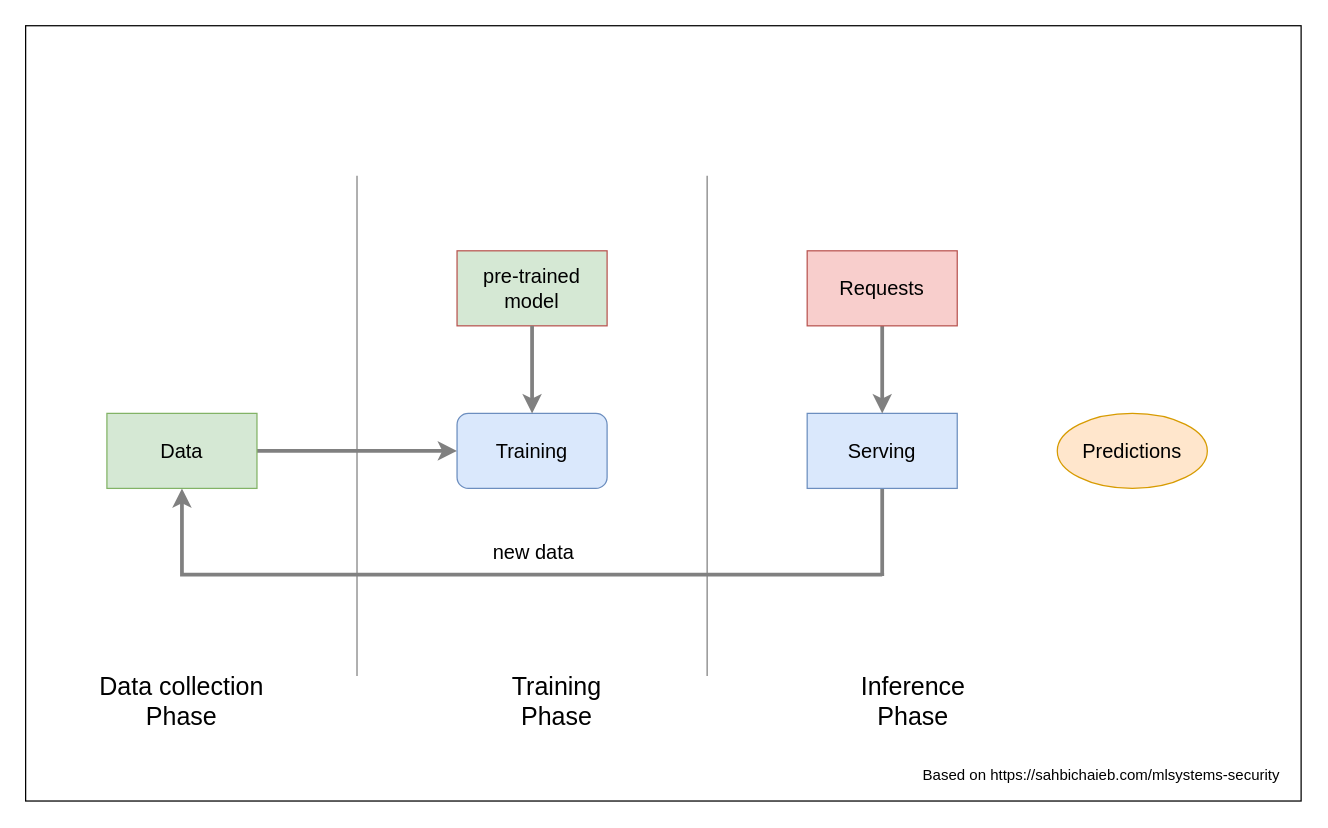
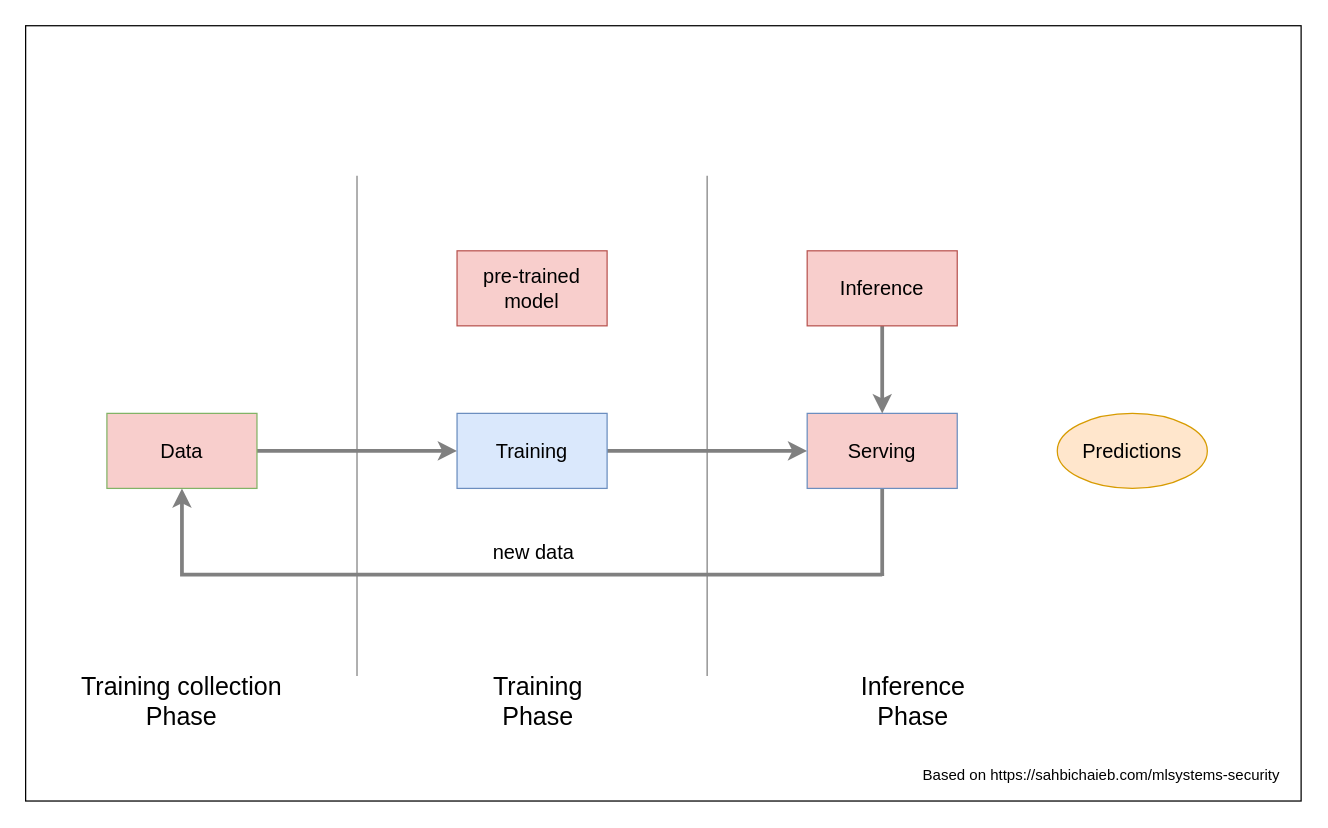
- <mxCell id="16" value="&lt;font style=&quot;font-size: 16px;&quot;&gt;pre-trained&lt;br&gt;model&lt;br&gt;&lt;/font&gt;" style="rounded=0;whiteSpace=wrap;html=1;fillColor=#d5e8d4;strokeColor=#b85450;" parent="1" vertex="1"><mxGeometry x="365" y="200" width="120" height="60" as="geometry" /></mxCell>
+ <mxCell id="16" value="&lt;font style=&quot;font-size: 16px;&quot;&gt;pre-trained&lt;br&gt;model&lt;br&gt;&lt;/font&gt;" style="rounded=0;whiteSpace=wrap;html=1;fillColor=#f8cecc;strokeColor=#b85450;" parent="1" vertex="1"><mxGeometry x="365" y="200" width="120" height="60" as="geometry" /></mxCell>
- <mxCell id="15" value="&lt;font style=&quot;font-size: 16px;&quot;&gt;Requests&lt;/font&gt;" style="rounded=0;whiteSpace=wrap;html=1;fillColor=#f8cecc;strokeColor=#b85450;" parent="1" vertex="1"><mxGeometry x="645" y="200" width="120" height="60" as="geometry" /></mxCell>
+ <mxCell id="15" value="&lt;font style=&quot;font-size: 16px;&quot;&gt;Inference&lt;/font&gt;" style="rounded=0;whiteSpace=wrap;html=1;fillColor=#f8cecc;strokeColor=#b85450;" parent="1" vertex="1"><mxGeometry x="645" y="200" width="120" height="60" as="geometry" /></mxCell>
- <mxCell id="17" style="edgeStyle=orthogonalEdgeStyle;rounded=0;jumpStyle=none;orthogonalLoop=1;jettySize=auto;html=1;entryX=0.5;entryY=0;entryDx=0;entryDy=0;shadow=0;fontSize=16;fontColor=#FF0000;endArrow=classic;endFill=1;strokeColor=#808080;elbow=vertical;strokeWidth=3;exitX=0.5;exitY=1;exitDx=0;exitDy=0;" parent="1" source="16" target="10" edge="1"><mxGeometry relative="1" as="geometry"><mxPoint x="135" y="370" as="sourcePoint" /><mxPoint x="375" y="370" as="targetPoint" /></mxGeometry></mxCell>
- <mxCell id="3" value="&lt;font style=&quot;font-size: 16px;&quot;&gt;Data&lt;/font&gt;" style="rounded=0;whiteSpace=wrap;html=1;fillColor=#d5e8d4;strokeColor=#82b366;" parent="1" vertex="1"><mxGeometry x="85" y="330" width="120" height="60" as="geometry" /></mxCell>
+ <mxCell id="3" value="&lt;font style=&quot;font-size: 16px;&quot;&gt;Data&lt;/font&gt;" style="rounded=0;whiteSpace=wrap;html=1;fillColor=#f8cecc;strokeColor=#82b366;" parent="1" vertex="1"><mxGeometry x="85" y="330" width="120" height="60" as="geometry" /></mxCell>
- <mxCell id="10" value="&lt;font style=&quot;font-size: 16px;&quot;&gt;Training&lt;/font&gt;" style="whiteSpace=wrap;html=1;fillColor=#dae8fc;strokeColor=#6c8ebf;rounded=1;" parent="1" vertex="1"><mxGeometry x="365" y="330" width="120" height="60" as="geometry" /></mxCell>
+ <mxCell id="10" value="&lt;font style=&quot;font-size: 16px;&quot;&gt;Training&lt;/font&gt;" style="rounded=0;whiteSpace=wrap;html=1;fillColor=#dae8fc;strokeColor=#6c8ebf;" parent="1" vertex="1"><mxGeometry x="365" y="330" width="120" height="60" as="geometry" /></mxCell>
+ <mxCell id="9" style="edgeStyle=orthogonalEdgeStyle;rounded=0;jumpStyle=none;orthogonalLoop=1;jettySize=auto;html=1;entryX=0;entryY=0.5;entryDx=0;entryDy=0;shadow=0;fontSize=16;fontColor=#FF0000;endArrow=classic;endFill=1;strokeColor=#808080;strokeWidth=3;elbow=vertical;" parent="1" source="10" target="12" edge="1"><mxGeometry relative="1" as="geometry" /></mxCell>
- <mxCell id="12" value="&lt;font style=&quot;font-size: 16px;&quot;&gt;Serving&lt;/font&gt;" style="rounded=0;whiteSpace=wrap;html=1;fillColor=#dae8fc;strokeColor=#6c8ebf;" parent="1" vertex="1"><mxGeometry x="645" y="330" width="120" height="60" as="geometry" /></mxCell>
+ <mxCell id="12" value="&lt;font style=&quot;font-size: 16px;&quot;&gt;Serving&lt;/font&gt;" style="rounded=0;whiteSpace=wrap;html=1;fillColor=#f8cecc;strokeColor=#6c8ebf;" parent="1" vertex="1"><mxGeometry x="645" y="330" width="120" height="60" as="geometry" /></mxCell>
- <mxCell id="5" value="&lt;font style=&quot;font-size: 20px;&quot;&gt;Data collection&lt;br&gt;Phase&lt;br&gt;&lt;/font&gt;" style="text;html=1;strokeColor=none;fillColor=none;align=center;verticalAlign=middle;whiteSpace=wrap;rounded=0;" parent="1" vertex="1"><mxGeometry x="60" y="530" width="170" height="60" as="geometry" /></mxCell>
+ <mxCell id="5" value="&lt;font style=&quot;font-size: 20px;&quot;&gt;Training collection&lt;br&gt;Phase&lt;br&gt;&lt;/font&gt;" style="text;html=1;strokeColor=none;fillColor=none;align=center;verticalAlign=middle;whiteSpace=wrap;rounded=0;" parent="1" vertex="1"><mxGeometry x="60" y="530" width="170" height="60" as="geometry" /></mxCell>
- <mxCell id="6" value="&lt;font style=&quot;font-size: 20px;&quot;&gt;Training&lt;br&gt;Phase&lt;br&gt;&lt;/font&gt;" style="text;html=1;strokeColor=none;fillColor=none;align=center;verticalAlign=middle;whiteSpace=wrap;rounded=0;" parent="1" vertex="1"><mxGeometry x="360" y="530" width="170" height="60" as="geometry" /></mxCell>
+ <mxCell id="6" value="&lt;font style=&quot;font-size: 20px;&quot;&gt;Training&lt;br&gt;Phase&lt;br&gt;&lt;/font&gt;" style="text;html=1;strokeColor=none;fillColor=none;align=center;verticalAlign=middle;whiteSpace=wrap;rounded=0;" parent="1" vertex="1"><mxGeometry x="345" y="530" width="170" height="60" as="geometry" /></mxCell>
